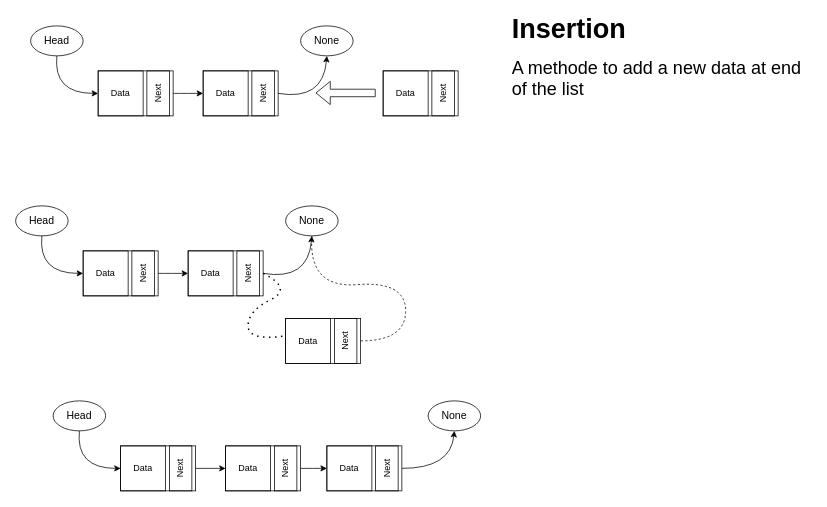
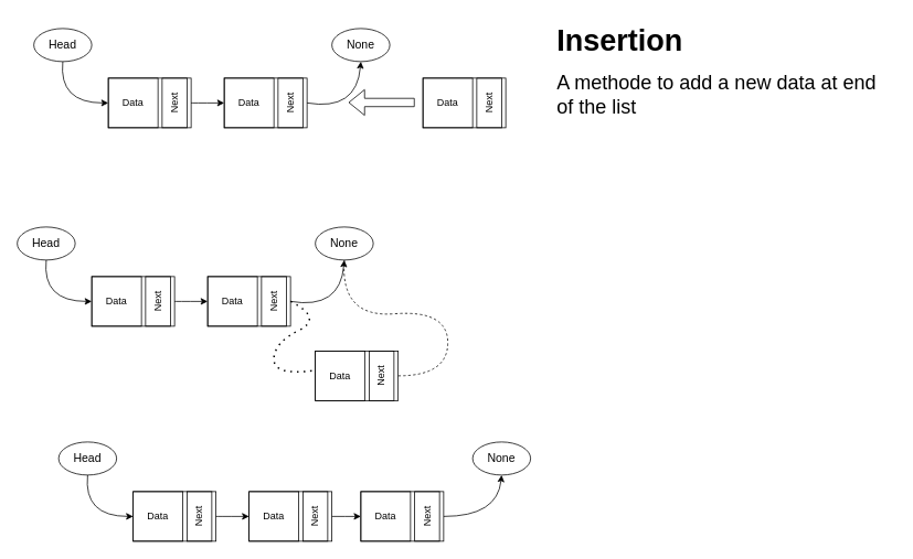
- <mxCell id="57" value="&lt;h1 style=&quot;margin-top: 0px;&quot;&gt;&lt;font style=&quot;font-size: 36px;&quot;&gt;Insertion&lt;/font&gt;&lt;/h1&gt;&lt;div&gt;&lt;font style=&quot;font-size: 24px;&quot;&gt;A methode to add a new data at end of the list&lt;/font&gt;&lt;br&gt;&lt;/div&gt;" style="text;html=1;whiteSpace=wrap;overflow=hidden;rounded=0;" vertex="1" parent="1"><mxGeometry x="680" y="10" width="410" height="340" as="geometry" /></mxCell>
+ <mxCell id="57" value="&lt;h1 style=&quot;margin-top: 0px;&quot;&gt;&lt;font style=&quot;font-size: 36px;&quot;&gt;Insertion&lt;/font&gt;&lt;/h1&gt;&lt;div&gt;&lt;font style=&quot;font-size: 24px;&quot;&gt;A methode to add a new data at end of the list&lt;/font&gt;&lt;br&gt;&lt;/div&gt;" style="text;html=1;whiteSpace=wrap;overflow=hidden;rounded=0;" vertex="1" parent="1"><mxGeometry x="670" y="20" width="410" height="340" as="geometry" /></mxCell>
